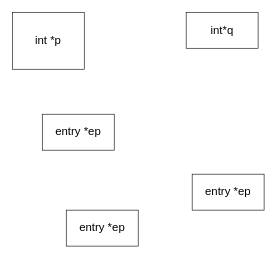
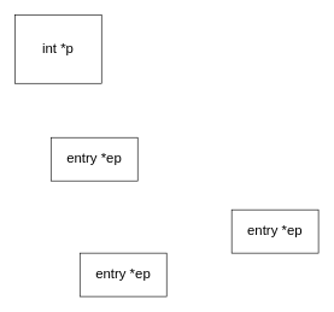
- <mxCell id="6" value="int*q" style="rounded=0;whiteSpace=wrap;html=1;fontSize=19;" vertex="1" parent="1"><mxGeometry x="310" y="20" width="120" height="60" as="geometry" /></mxCell>
